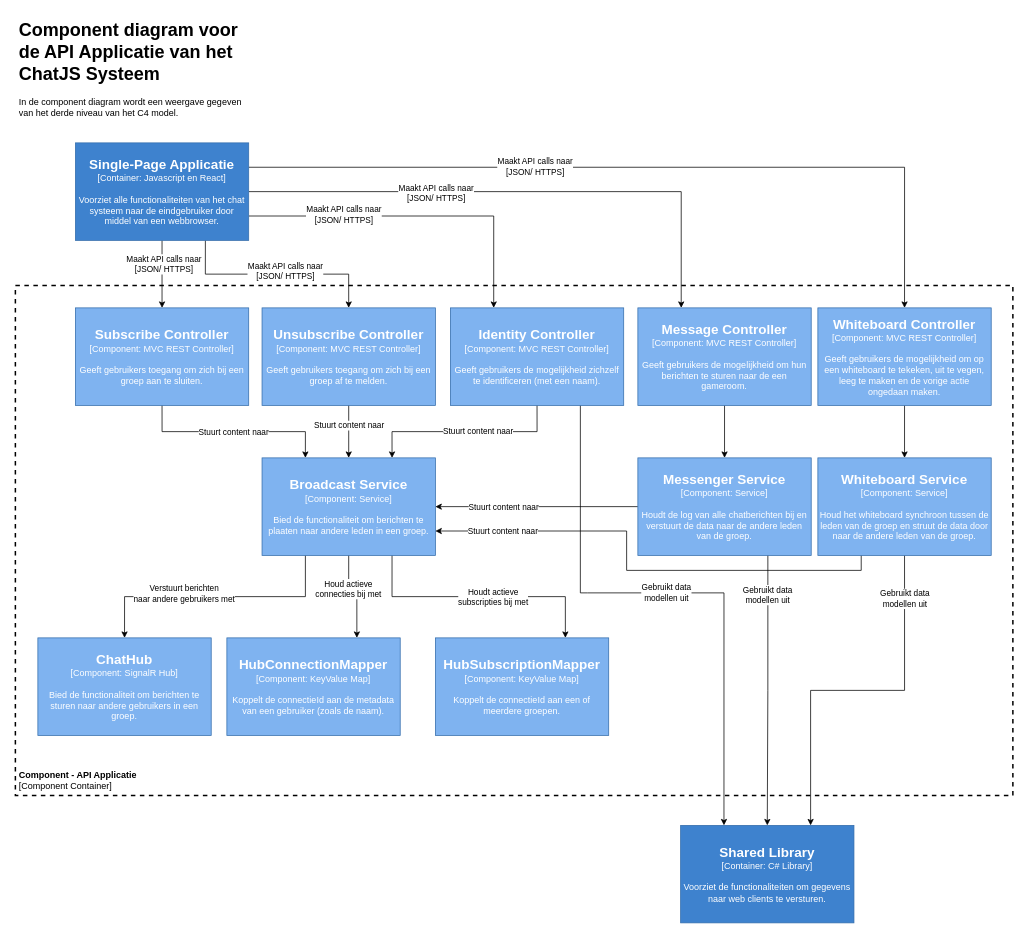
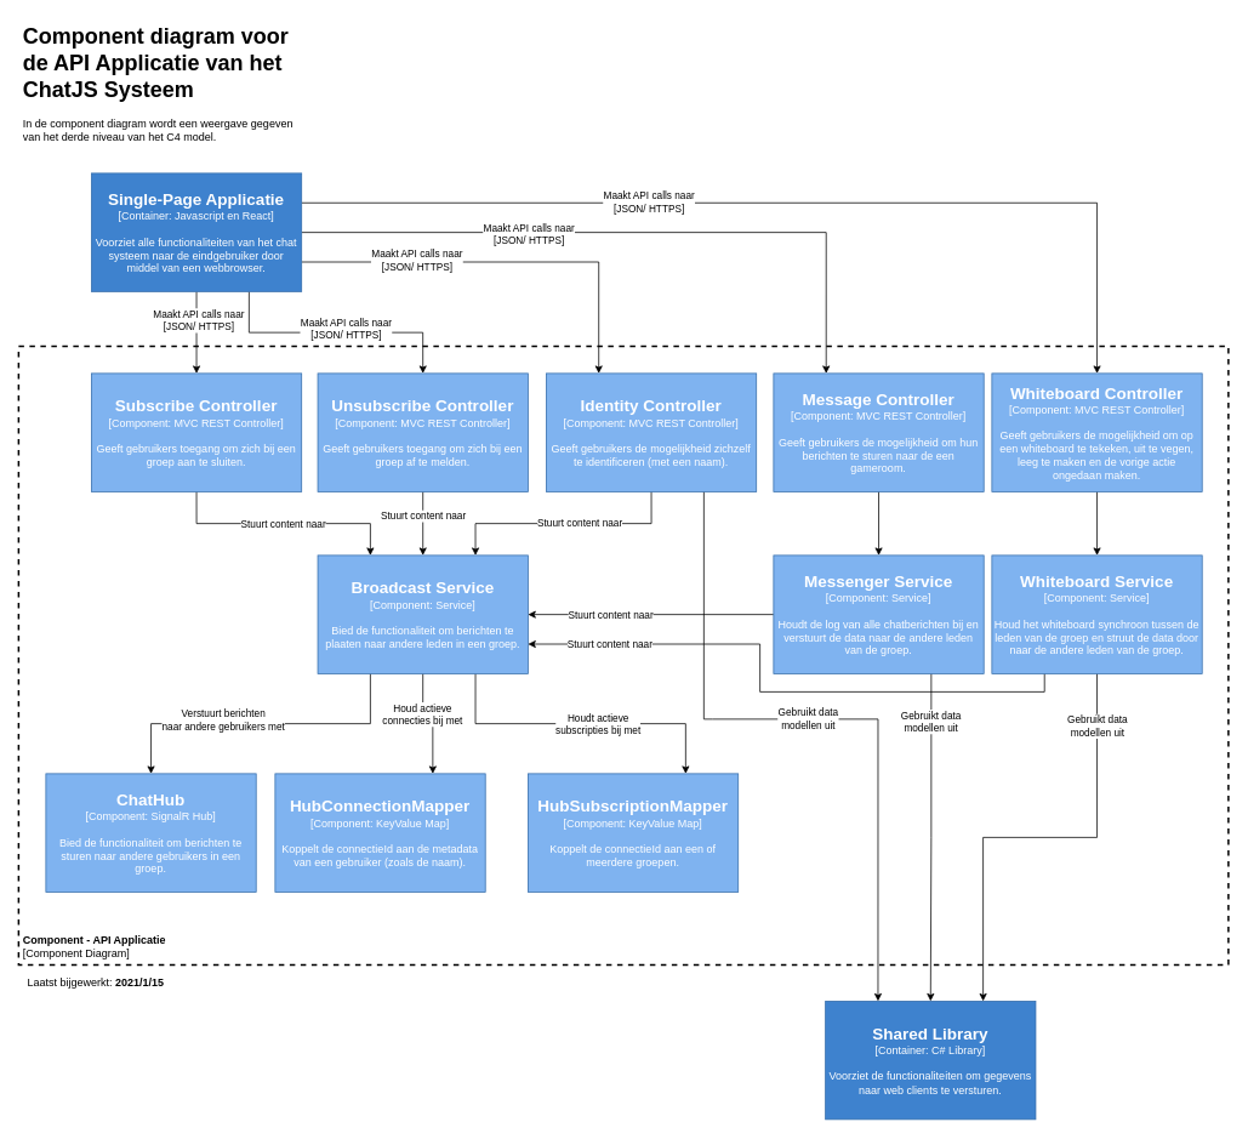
- <mxCell id="2" value="&lt;div&gt;&lt;font style=&quot;font-size: 12px&quot;&gt;&lt;b&gt;Component - API Applicatie&lt;br&gt;&lt;/b&gt;&lt;/font&gt;&lt;/div&gt;&lt;font style=&quot;font-size: 12px&quot;&gt;[Component Container]&lt;/font&gt;" style="text;html=1;fillColor=none;spacing=5;spacingTop=-20;whiteSpace=wrap;overflow=hidden;rounded=0;dashed=1;verticalAlign=bottom;strokeColor=#000000;strokeWidth=2;" parent="1" vertex="1"><mxGeometry x="20" y="380" width="1330" height="680" as="geometry" /></mxCell>
+ <mxCell id="2" value="&lt;div&gt;&lt;font style=&quot;font-size: 12px&quot;&gt;&lt;b&gt;Component - API Applicatie&lt;br&gt;&lt;/b&gt;&lt;/font&gt;&lt;/div&gt;&lt;font style=&quot;font-size: 12px&quot;&gt;[Component Diagram]&lt;/font&gt;" style="text;html=1;fillColor=none;spacing=5;spacingTop=-20;whiteSpace=wrap;overflow=hidden;rounded=0;dashed=1;verticalAlign=bottom;strokeColor=#000000;strokeWidth=2;" parent="1" vertex="1"><mxGeometry x="20" y="380" width="1330" height="680" as="geometry" /></mxCell>
+ <mxCell id="4" value="Laatst bijgewerkt: &lt;b&gt;2021/1/15&lt;/b&gt;" style="text;html=1;strokeColor=none;fillColor=none;align=center;verticalAlign=middle;whiteSpace=wrap;rounded=0;" parent="1" vertex="1"><mxGeometry x="20" y="1070" width="170" height="20" as="geometry" /></mxCell>
